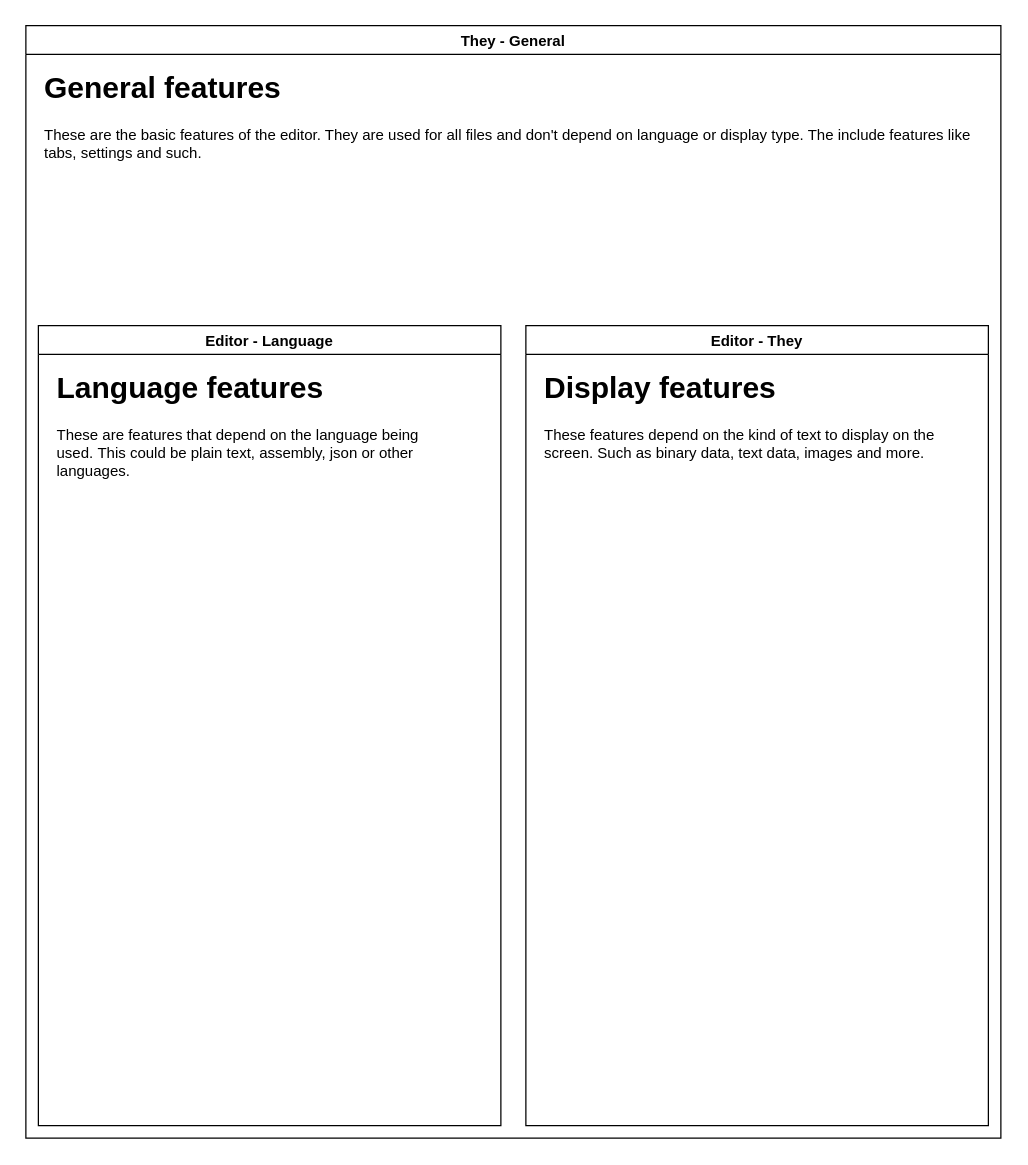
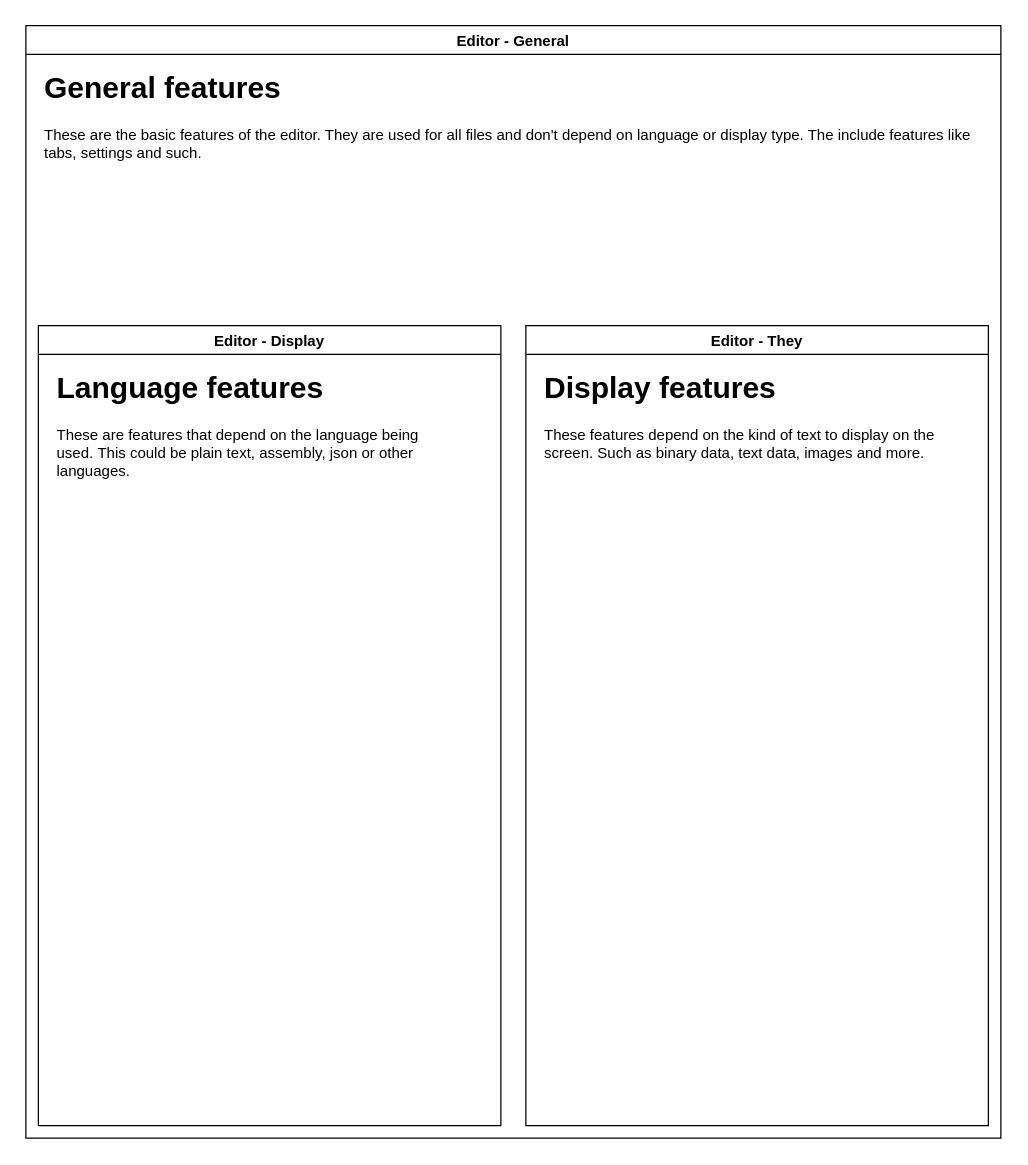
- <mxCell id="2" value="They - General" style="swimlane;expand=1;collapsible=0;" vertex="1" parent="1"><mxGeometry x="20" y="20" width="780" height="890" as="geometry" /></mxCell>
+ <mxCell id="2" value="Editor - General" style="swimlane;expand=1;collapsible=0;" vertex="1" parent="1"><mxGeometry x="20" y="20" width="780" height="890" as="geometry" /></mxCell>
- <mxCell id="6" value="Editor - Language" style="swimlane;expand=1;collapsible=0;" vertex="1" parent="1"><mxGeometry x="30" y="260" width="370" height="640" as="geometry" /></mxCell>
+ <mxCell id="6" value="Editor - Display" style="swimlane;expand=1;collapsible=0;" vertex="1" parent="1"><mxGeometry x="30" y="260" width="370" height="640" as="geometry" /></mxCell>
